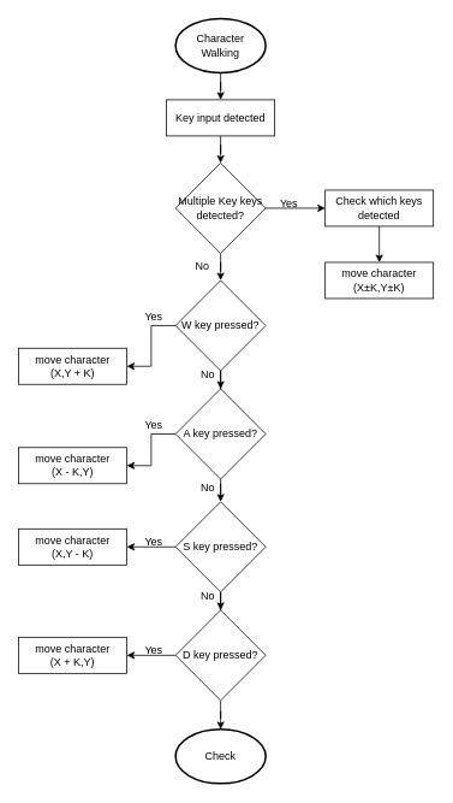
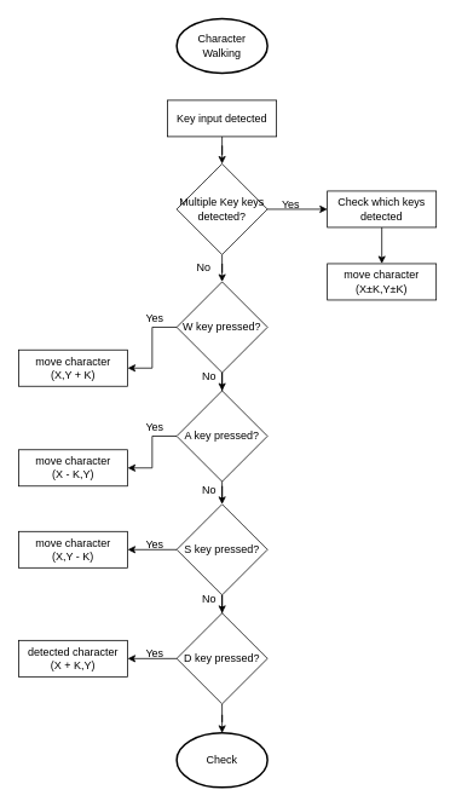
- <mxCell id="2" value="" style="edgeStyle=orthogonalEdgeStyle;rounded=0;orthogonalLoop=1;jettySize=auto;html=1;" parent="1" source="3" target="5" edge="1"><mxGeometry relative="1" as="geometry" /></mxCell>
- <mxCell id="24" value="move character &lt;br&gt;(X + K,Y)" style="rounded=0;whiteSpace=wrap;html=1;" parent="1" vertex="1"><mxGeometry x="20" y="705" width="120" height="40" as="geometry" /></mxCell>
+ <mxCell id="24" value="detected character &lt;br&gt;(X + K,Y)" style="rounded=0;whiteSpace=wrap;html=1;" parent="1" vertex="1"><mxGeometry x="20" y="705" width="120" height="40" as="geometry" /></mxCell>
